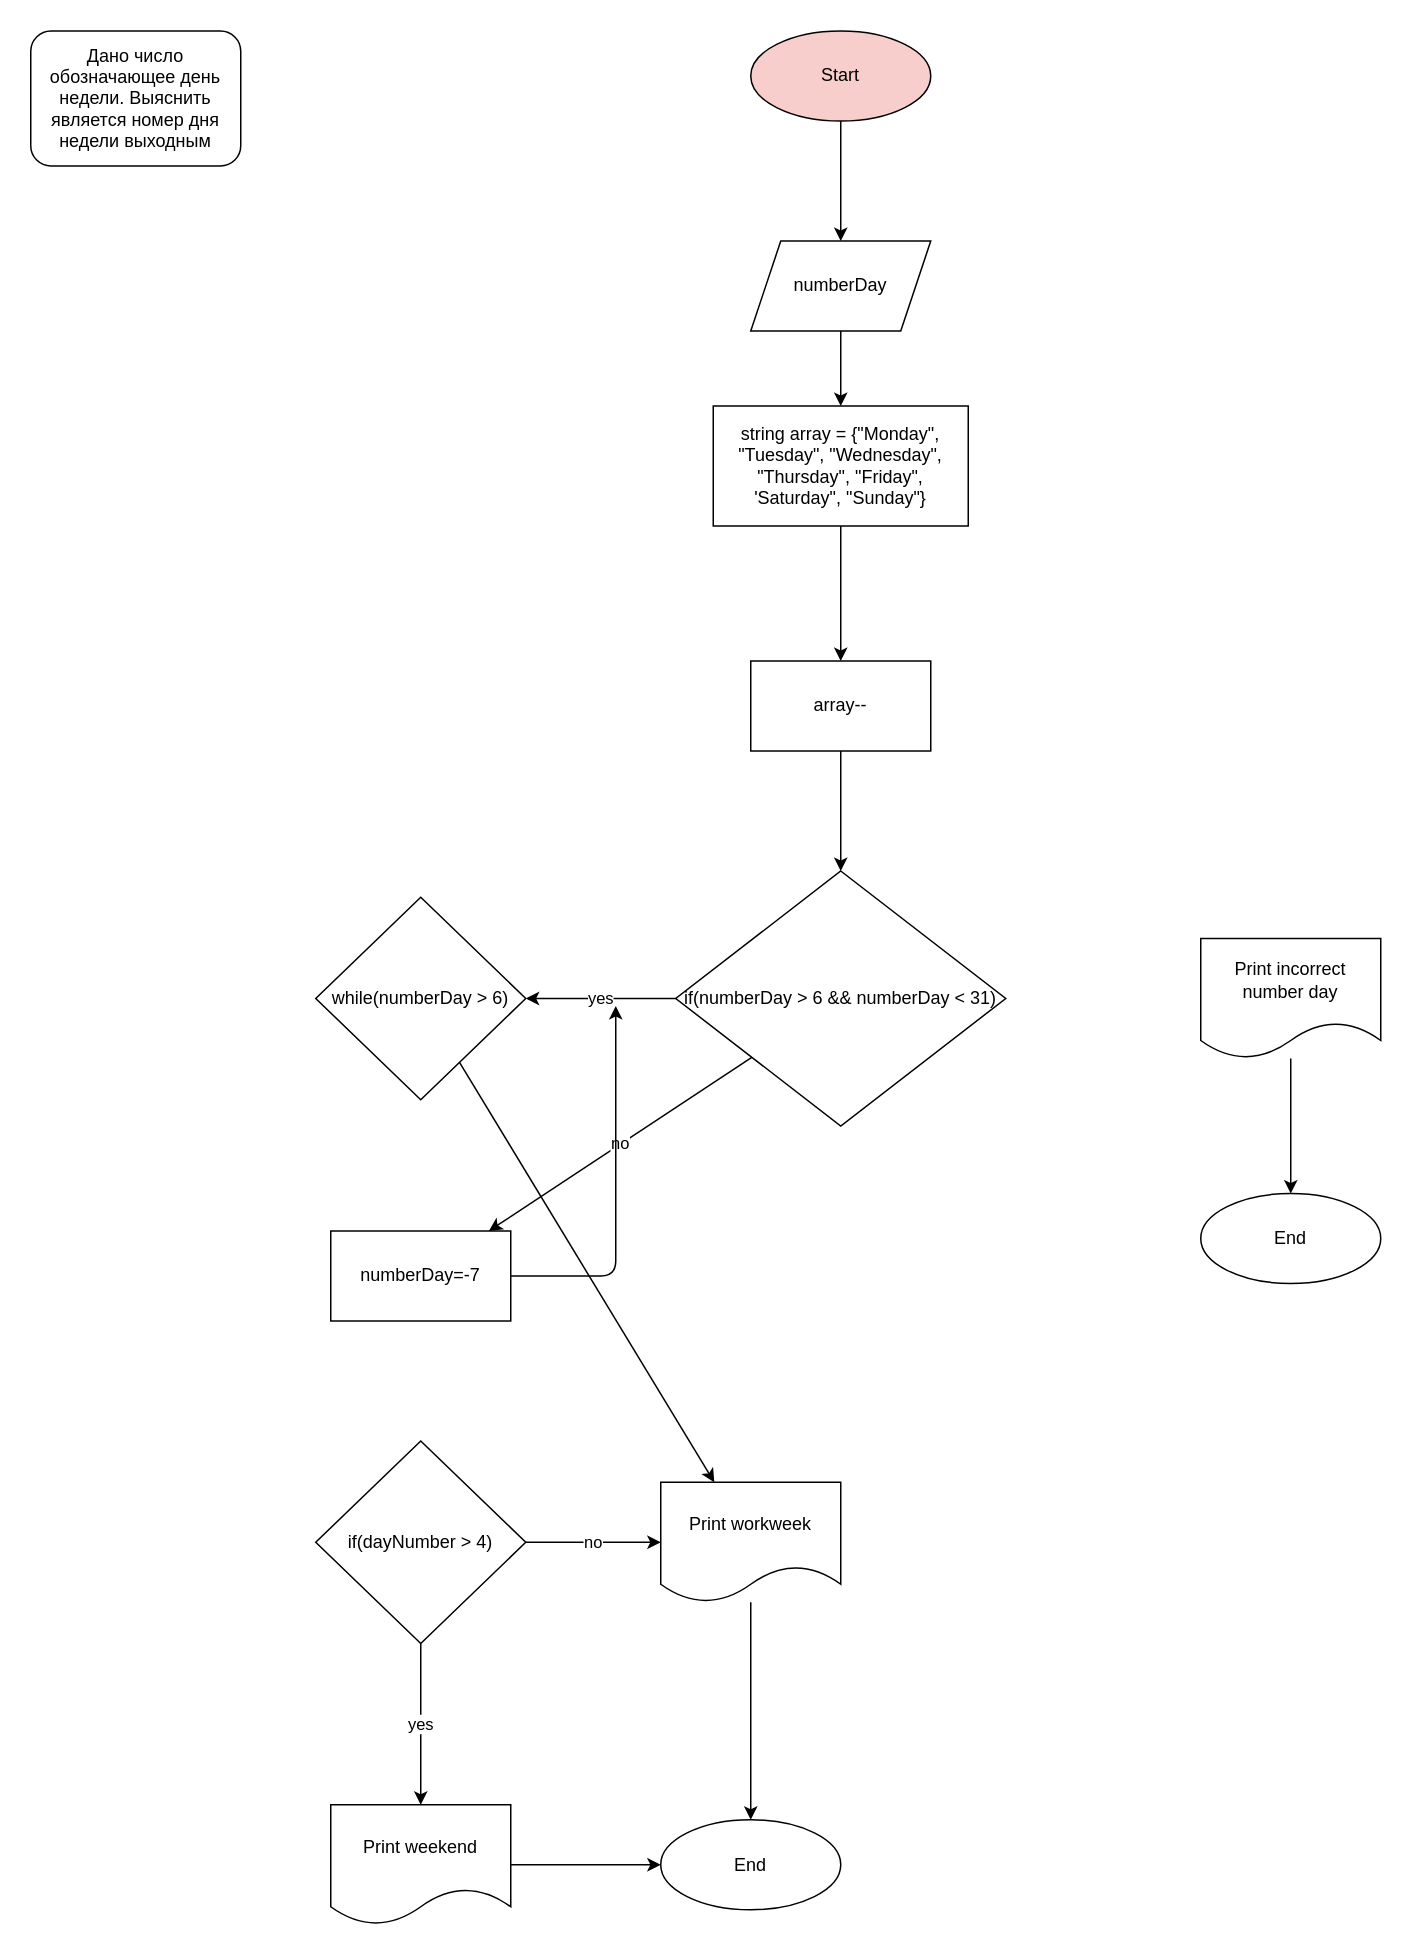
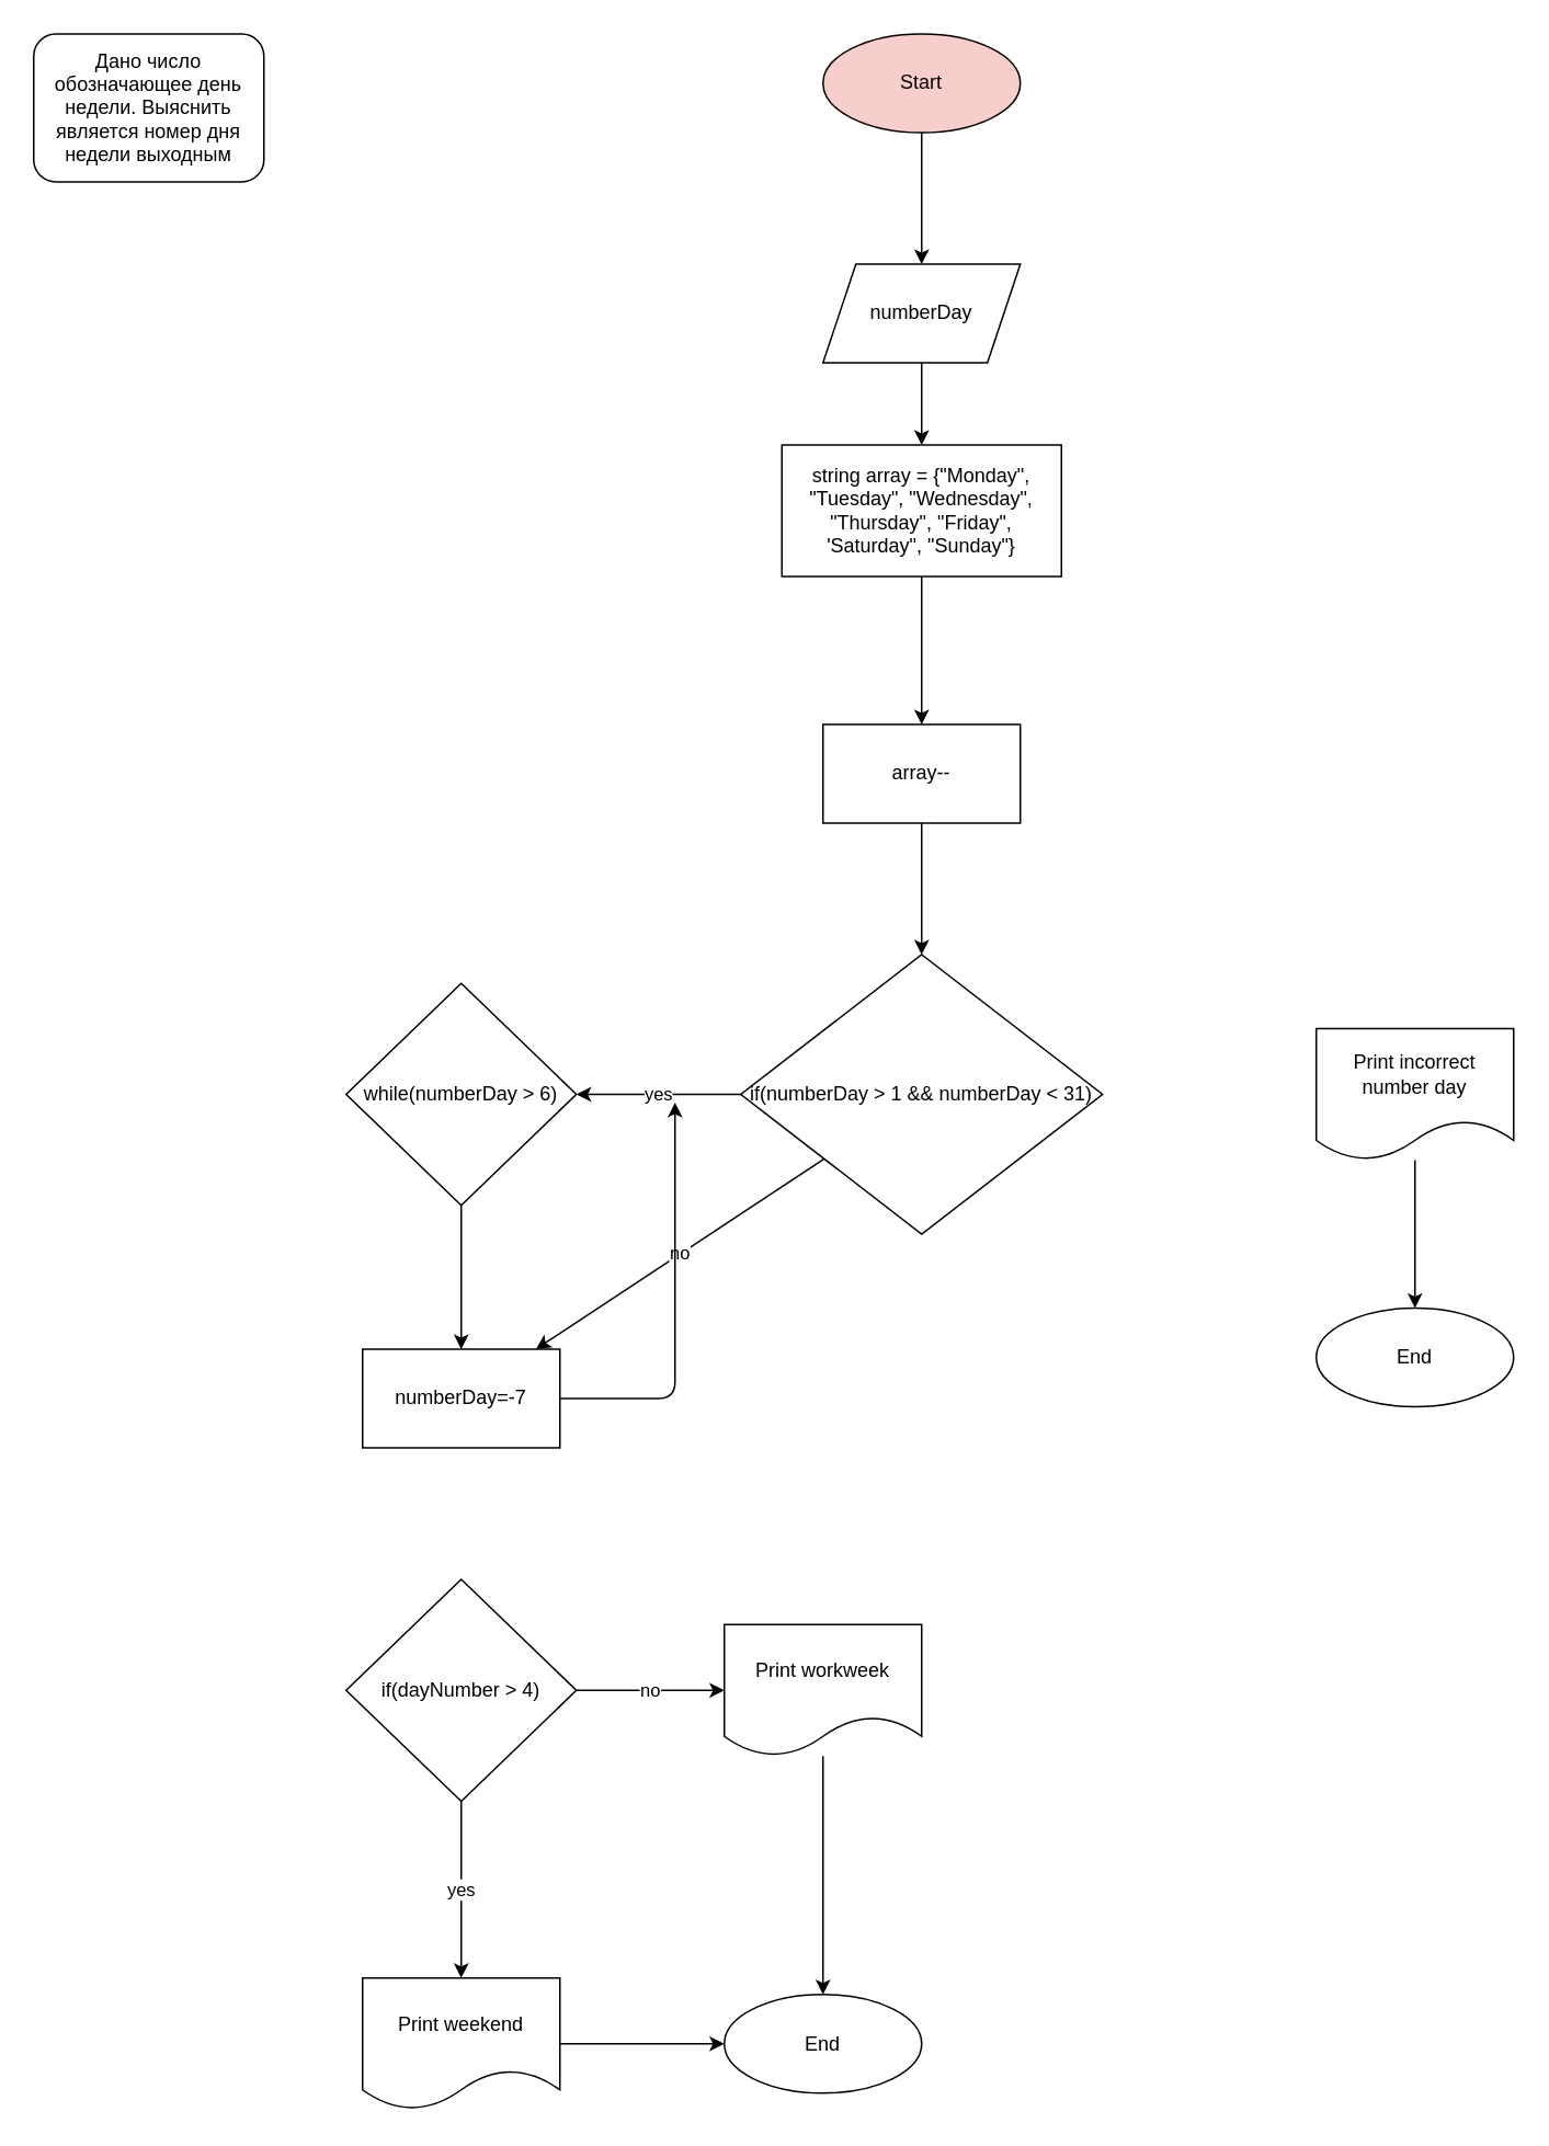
- <mxCell id="11" value="if(numberDay &amp;gt; 6 &amp;amp;&amp;amp; numberDay &amp;lt; 31)" style="rhombus;whiteSpace=wrap;html=1;" parent="1" vertex="1"><mxGeometry x="450" y="580" width="220" height="170" as="geometry" /></mxCell>
+ <mxCell id="11" value="if(numberDay &amp;gt; 1 &amp;amp;&amp;amp; numberDay &amp;lt; 31)" style="rhombus;whiteSpace=wrap;html=1;" parent="1" vertex="1"><mxGeometry x="450" y="580" width="220" height="170" as="geometry" /></mxCell>
- <mxCell id="14" value="" style="edgeStyle=none;html=1;" parent="1" source="15" target="27" edge="1"><mxGeometry relative="1" as="geometry" /></mxCell>
+ <mxCell id="14" value="" style="edgeStyle=none;html=1;" parent="1" source="15" target="19" edge="1"><mxGeometry relative="1" as="geometry" /></mxCell>
